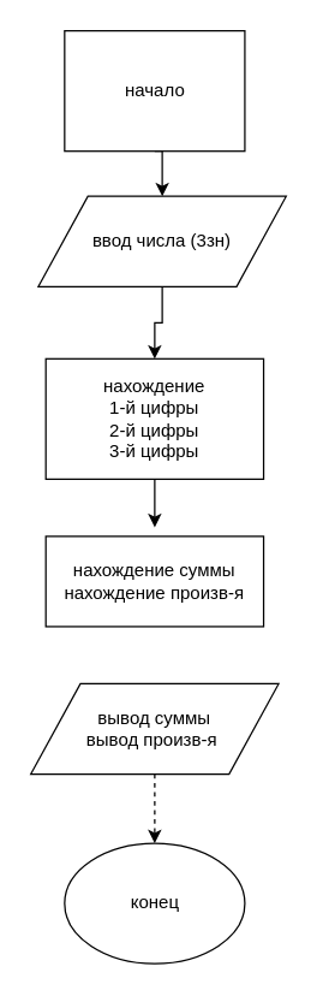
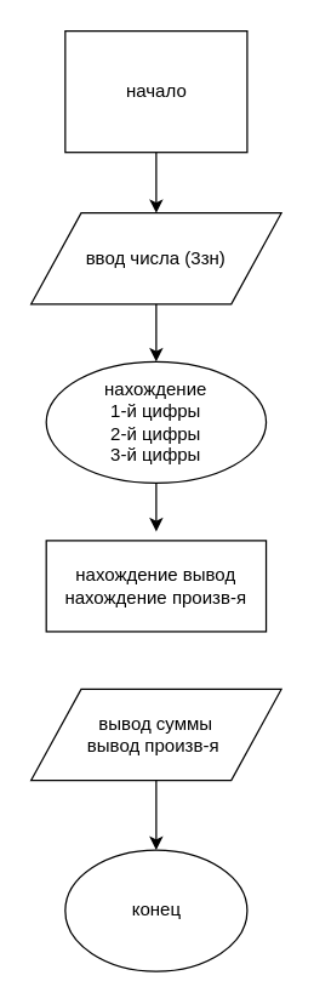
- <mxCell id="5" value="ввод числа (3зн)" style="shape=parallelogram;perimeter=parallelogramPerimeter;whiteSpace=wrap;html=1;" vertex="1" parent="1"><mxGeometry x="25" y="130" width="165" height="60" as="geometry" /></mxCell>
+ <mxCell id="5" value="ввод числа (3зн)" style="shape=parallelogram;perimeter=parallelogramPerimeter;whiteSpace=wrap;html=1;" vertex="1" parent="1"><mxGeometry x="20" y="140" width="165" height="60" as="geometry" /></mxCell>
- <mxCell id="7" value="нахождение&lt;br&gt;1-й цифры&lt;br&gt;2-й цифры&lt;br&gt;3-й цифры" style="rounded=0;whiteSpace=wrap;html=1;" vertex="1" parent="1"><mxGeometry x="30" y="238" width="145" height="80" as="geometry" /></mxCell>
+ <mxCell id="7" value="нахождение&lt;br&gt;1-й цифры&lt;br&gt;2-й цифры&lt;br&gt;3-й цифры" style="ellipse;whiteSpace=wrap;html=1;" vertex="1" parent="1"><mxGeometry x="30" y="238" width="145" height="80" as="geometry" /></mxCell>
- <mxCell id="8" value="нахождение суммы&lt;br&gt;нахождение произв-я" style="rounded=0;whiteSpace=wrap;html=1;" vertex="1" parent="1"><mxGeometry x="30" y="356" width="145" height="60" as="geometry" /></mxCell>
+ <mxCell id="8" value="нахождение вывод&lt;br&gt;нахождение произв-я" style="rounded=0;whiteSpace=wrap;html=1;" vertex="1" parent="1"><mxGeometry x="30" y="356" width="145" height="60" as="geometry" /></mxCell>
- <mxCell id="9" style="edgeStyle=orthogonalEdgeStyle;rounded=0;orthogonalLoop=1;jettySize=auto;html=1;exitX=0.5;exitY=1;exitDx=0;exitDy=0;entryX=0.5;entryY=0;entryDx=0;entryDy=0;dashed=1;" edge="1" parent="1" source="10" target="11"><mxGeometry relative="1" as="geometry" /></mxCell>
+ <mxCell id="9" style="edgeStyle=orthogonalEdgeStyle;rounded=0;orthogonalLoop=1;jettySize=auto;html=1;exitX=0.5;exitY=1;exitDx=0;exitDy=0;entryX=0.5;entryY=0;entryDx=0;entryDy=0;" edge="1" parent="1" source="10" target="11"><mxGeometry relative="1" as="geometry" /></mxCell>
